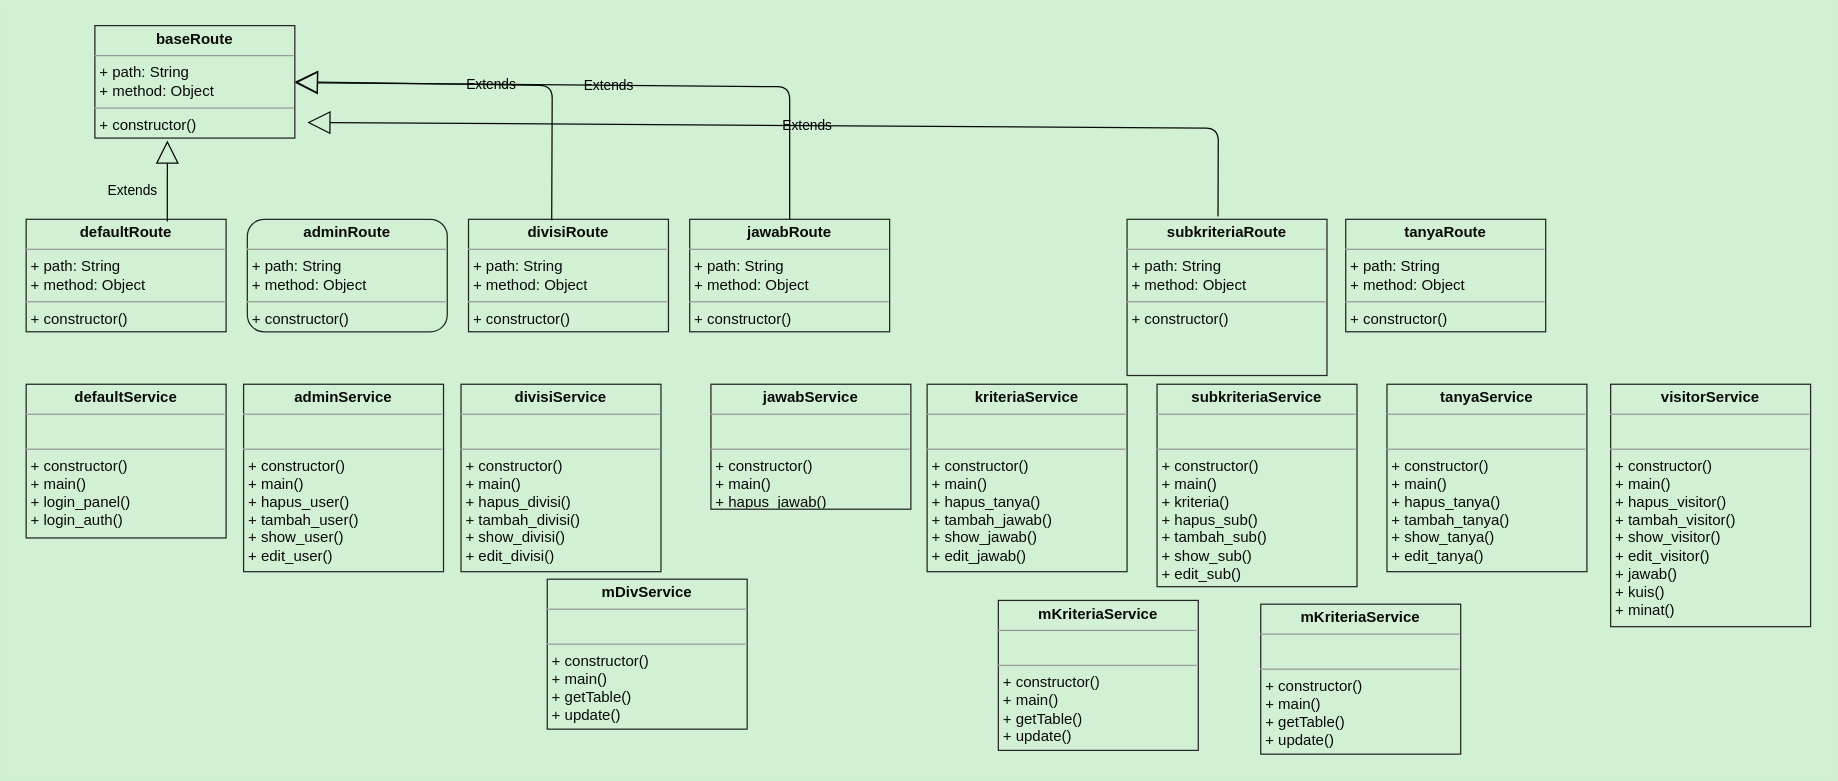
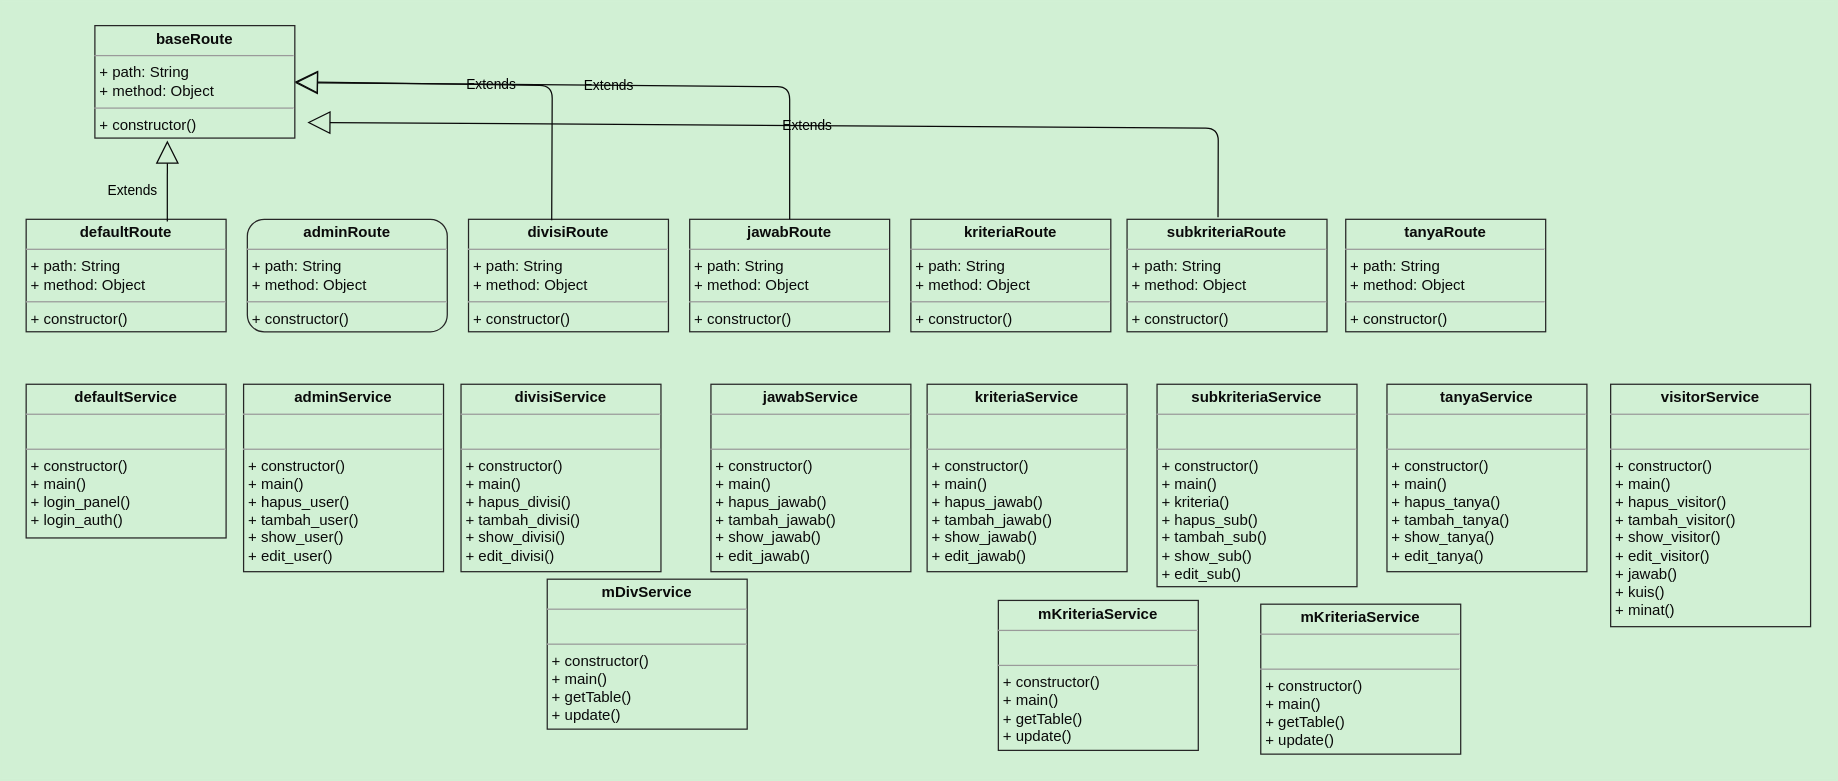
+ <mxCell id="7" value="&lt;p style=&quot;margin:0px;margin-top:4px;text-align:center;&quot;&gt;&lt;b&gt;kriteriaRoute&lt;/b&gt;&lt;/p&gt;&lt;hr size=&quot;1&quot;&gt;&lt;p style=&quot;margin:0px;margin-left:4px;&quot;&gt;+ path: String&lt;/p&gt;&lt;p style=&quot;margin:0px;margin-left:4px;&quot;&gt;+ method: Object&lt;/p&gt;&lt;hr size=&quot;1&quot;&gt;&lt;p style=&quot;margin:0px;margin-left:4px;&quot;&gt;+ constructor()&lt;/p&gt;" style="verticalAlign=top;align=left;overflow=fill;fontSize=12;fontFamily=Helvetica;html=1;fillColor=none;strokeColor=#262626;fontColor=#0A0A0A;" vertex="1" parent="1"><mxGeometry x="728" y="175" width="160" height="90" as="geometry" /></mxCell>
- <mxCell id="8" value="&lt;p style=&quot;margin:0px;margin-top:4px;text-align:center;&quot;&gt;&lt;b style=&quot;background-color: initial;&quot;&gt;subkriteriaRoute&lt;/b&gt;&lt;/p&gt;&lt;hr size=&quot;1&quot;&gt;&lt;p style=&quot;margin:0px;margin-left:4px;&quot;&gt;+ path: String&lt;/p&gt;&lt;p style=&quot;margin:0px;margin-left:4px;&quot;&gt;+ method: Object&lt;/p&gt;&lt;hr size=&quot;1&quot;&gt;&lt;p style=&quot;margin:0px;margin-left:4px;&quot;&gt;+ constructor()&lt;/p&gt;" style="verticalAlign=top;align=left;overflow=fill;fontSize=12;fontFamily=Helvetica;html=1;fillColor=none;strokeColor=#262626;fontColor=#0A0A0A;" vertex="1" parent="1"><mxGeometry x="901" y="175" width="160" height="125" as="geometry" /></mxCell>
+ <mxCell id="8" value="&lt;p style=&quot;margin:0px;margin-top:4px;text-align:center;&quot;&gt;&lt;b style=&quot;background-color: initial;&quot;&gt;subkriteriaRoute&lt;/b&gt;&lt;/p&gt;&lt;hr size=&quot;1&quot;&gt;&lt;p style=&quot;margin:0px;margin-left:4px;&quot;&gt;+ path: String&lt;/p&gt;&lt;p style=&quot;margin:0px;margin-left:4px;&quot;&gt;+ method: Object&lt;/p&gt;&lt;hr size=&quot;1&quot;&gt;&lt;p style=&quot;margin:0px;margin-left:4px;&quot;&gt;+ constructor()&lt;/p&gt;" style="verticalAlign=top;align=left;overflow=fill;fontSize=12;fontFamily=Helvetica;html=1;fillColor=none;strokeColor=#262626;fontColor=#0A0A0A;" vertex="1" parent="1"><mxGeometry x="901" y="175" width="160" height="90" as="geometry" /></mxCell>
- <mxCell id="14" value="&lt;p style=&quot;margin:0px;margin-top:4px;text-align:center;&quot;&gt;&lt;b&gt;jawabService&lt;/b&gt;&lt;/p&gt;&lt;hr size=&quot;1&quot;&gt;&lt;p style=&quot;margin:0px;margin-left:4px;&quot;&gt;&lt;br&gt;&lt;/p&gt;&lt;hr size=&quot;1&quot;&gt;&lt;p style=&quot;margin:0px;margin-left:4px;&quot;&gt;&lt;span style=&quot;background-color: initial;&quot;&gt;+ constructor()&lt;/span&gt;&lt;br&gt;&lt;/p&gt;&lt;p style=&quot;margin:0px;margin-left:4px;&quot;&gt;+ main()&lt;/p&gt;&lt;p style=&quot;margin:0px;margin-left:4px;&quot;&gt;+ hapus_jawab()&lt;/p&gt;&lt;p style=&quot;margin:0px;margin-left:4px;&quot;&gt;+ tambah_jawab()&lt;/p&gt;&lt;p style=&quot;margin:0px;margin-left:4px;&quot;&gt;+ show_jawab()&lt;/p&gt;&lt;p style=&quot;margin:0px;margin-left:4px;&quot;&gt;+ edit_jawab()&lt;/p&gt;&lt;p style=&quot;margin:0px;margin-left:4px;&quot;&gt;&lt;br&gt;&lt;/p&gt;" style="verticalAlign=top;align=left;overflow=fill;fontSize=12;fontFamily=Helvetica;html=1;fillColor=none;strokeColor=#262626;fontColor=#0A0A0A;" vertex="1" parent="1"><mxGeometry x="568" y="307" width="160" height="100" as="geometry" /></mxCell>
+ <mxCell id="14" value="&lt;p style=&quot;margin:0px;margin-top:4px;text-align:center;&quot;&gt;&lt;b&gt;jawabService&lt;/b&gt;&lt;/p&gt;&lt;hr size=&quot;1&quot;&gt;&lt;p style=&quot;margin:0px;margin-left:4px;&quot;&gt;&lt;br&gt;&lt;/p&gt;&lt;hr size=&quot;1&quot;&gt;&lt;p style=&quot;margin:0px;margin-left:4px;&quot;&gt;&lt;span style=&quot;background-color: initial;&quot;&gt;+ constructor()&lt;/span&gt;&lt;br&gt;&lt;/p&gt;&lt;p style=&quot;margin:0px;margin-left:4px;&quot;&gt;+ main()&lt;/p&gt;&lt;p style=&quot;margin:0px;margin-left:4px;&quot;&gt;+ hapus_jawab()&lt;/p&gt;&lt;p style=&quot;margin:0px;margin-left:4px;&quot;&gt;+ tambah_jawab()&lt;/p&gt;&lt;p style=&quot;margin:0px;margin-left:4px;&quot;&gt;+ show_jawab()&lt;/p&gt;&lt;p style=&quot;margin:0px;margin-left:4px;&quot;&gt;+ edit_jawab()&lt;/p&gt;&lt;p style=&quot;margin:0px;margin-left:4px;&quot;&gt;&lt;br&gt;&lt;/p&gt;" style="verticalAlign=top;align=left;overflow=fill;fontSize=12;fontFamily=Helvetica;html=1;fillColor=none;strokeColor=#262626;fontColor=#0A0A0A;" vertex="1" parent="1"><mxGeometry x="568" y="307" width="160" height="150" as="geometry" /></mxCell>
- <mxCell id="15" value="&lt;p style=&quot;margin:0px;margin-top:4px;text-align:center;&quot;&gt;&lt;b&gt;kriteriaService&lt;/b&gt;&lt;/p&gt;&lt;hr size=&quot;1&quot;&gt;&lt;p style=&quot;margin:0px;margin-left:4px;&quot;&gt;&lt;br&gt;&lt;/p&gt;&lt;hr size=&quot;1&quot;&gt;&lt;p style=&quot;margin:0px;margin-left:4px;&quot;&gt;&lt;span style=&quot;background-color: initial;&quot;&gt;+ constructor()&lt;/span&gt;&lt;br&gt;&lt;/p&gt;&lt;p style=&quot;margin:0px;margin-left:4px;&quot;&gt;+ main()&lt;/p&gt;&lt;p style=&quot;margin:0px;margin-left:4px;&quot;&gt;+ hapus_tanya()&lt;/p&gt;&lt;p style=&quot;margin:0px;margin-left:4px;&quot;&gt;+ tambah_jawab()&lt;/p&gt;&lt;p style=&quot;margin:0px;margin-left:4px;&quot;&gt;+ show_jawab()&lt;/p&gt;&lt;p style=&quot;margin:0px;margin-left:4px;&quot;&gt;+ edit_jawab()&lt;/p&gt;&lt;p style=&quot;margin:0px;margin-left:4px;&quot;&gt;&lt;br&gt;&lt;/p&gt;" style="verticalAlign=top;align=left;overflow=fill;fontSize=12;fontFamily=Helvetica;html=1;fillColor=none;strokeColor=#262626;fontColor=#0A0A0A;" vertex="1" parent="1"><mxGeometry x="741" y="307" width="160" height="150" as="geometry" /></mxCell>
+ <mxCell id="15" value="&lt;p style=&quot;margin:0px;margin-top:4px;text-align:center;&quot;&gt;&lt;b&gt;kriteriaService&lt;/b&gt;&lt;/p&gt;&lt;hr size=&quot;1&quot;&gt;&lt;p style=&quot;margin:0px;margin-left:4px;&quot;&gt;&lt;br&gt;&lt;/p&gt;&lt;hr size=&quot;1&quot;&gt;&lt;p style=&quot;margin:0px;margin-left:4px;&quot;&gt;&lt;span style=&quot;background-color: initial;&quot;&gt;+ constructor()&lt;/span&gt;&lt;br&gt;&lt;/p&gt;&lt;p style=&quot;margin:0px;margin-left:4px;&quot;&gt;+ main()&lt;/p&gt;&lt;p style=&quot;margin:0px;margin-left:4px;&quot;&gt;+ hapus_jawab()&lt;/p&gt;&lt;p style=&quot;margin:0px;margin-left:4px;&quot;&gt;+ tambah_jawab()&lt;/p&gt;&lt;p style=&quot;margin:0px;margin-left:4px;&quot;&gt;+ show_jawab()&lt;/p&gt;&lt;p style=&quot;margin:0px;margin-left:4px;&quot;&gt;+ edit_jawab()&lt;/p&gt;&lt;p style=&quot;margin:0px;margin-left:4px;&quot;&gt;&lt;br&gt;&lt;/p&gt;" style="verticalAlign=top;align=left;overflow=fill;fontSize=12;fontFamily=Helvetica;html=1;fillColor=none;strokeColor=#262626;fontColor=#0A0A0A;" vertex="1" parent="1"><mxGeometry x="741" y="307" width="160" height="150" as="geometry" /></mxCell>
